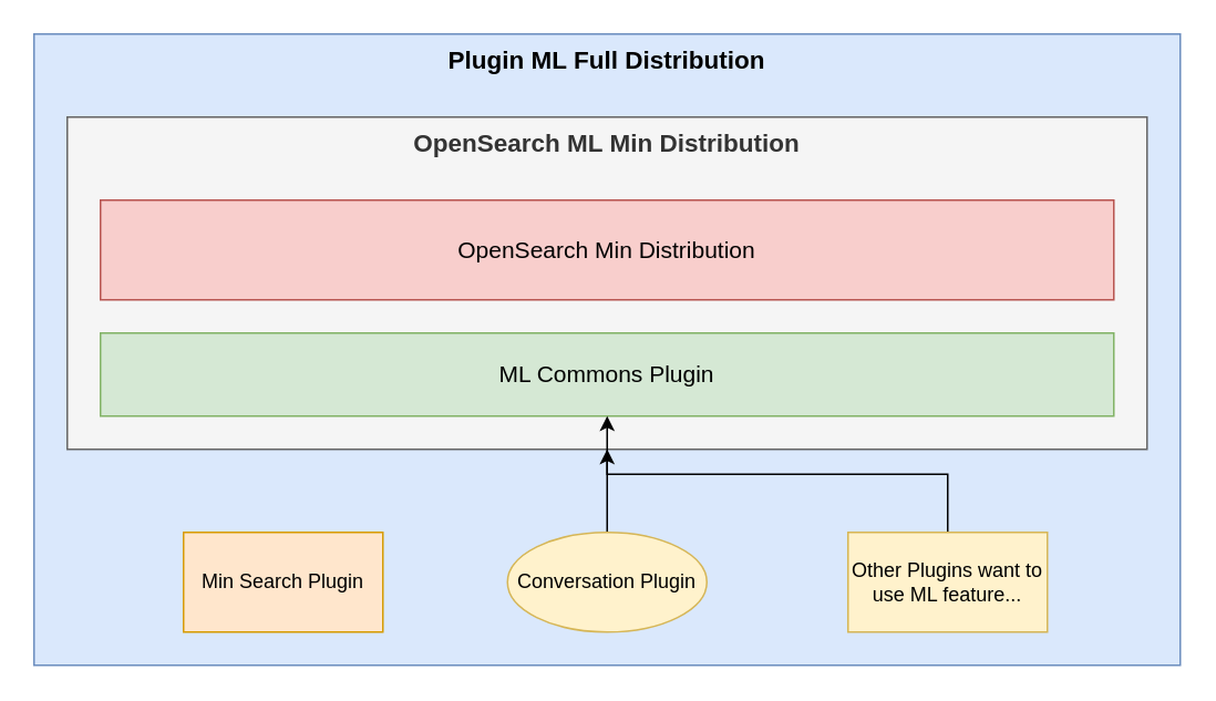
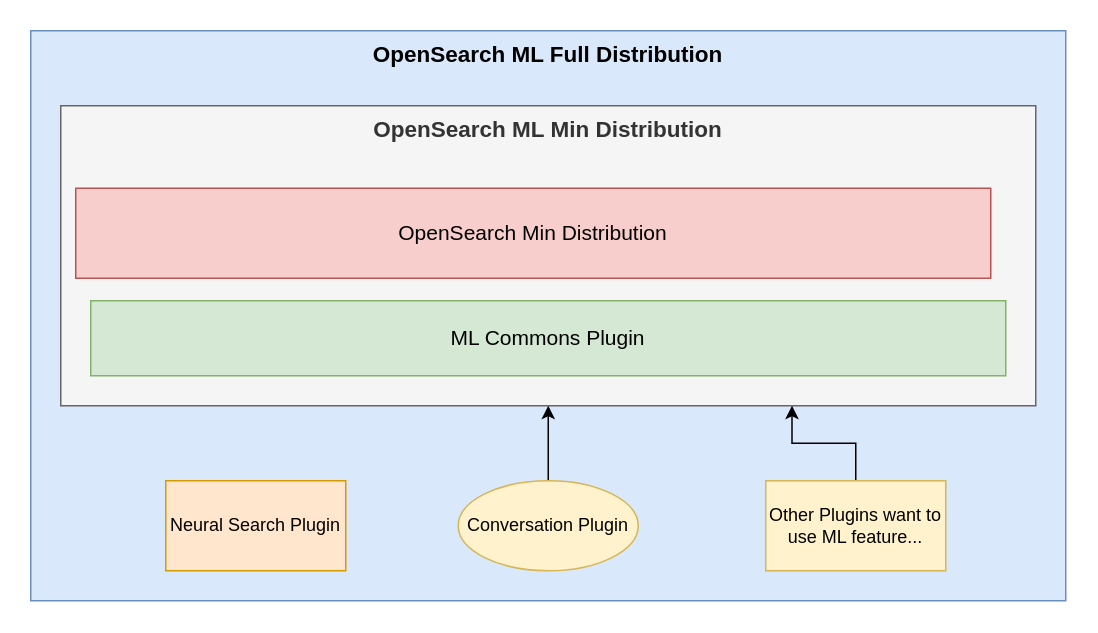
- <mxCell id="2" value="&lt;b&gt;&lt;font style=&quot;font-size: 15px;&quot;&gt;Plugin ML Full Distribution&lt;/font&gt;&lt;/b&gt;" style="rounded=0;whiteSpace=wrap;html=1;horizontal=1;verticalAlign=top;fillColor=#dae8fc;strokeColor=#6c8ebf;" vertex="1" parent="1"><mxGeometry x="20" y="20" width="690" height="380" as="geometry" /></mxCell>
+ <mxCell id="2" value="&lt;b&gt;&lt;font style=&quot;font-size: 15px;&quot;&gt;OpenSearch ML Full Distribution&lt;/font&gt;&lt;/b&gt;" style="rounded=0;whiteSpace=wrap;html=1;horizontal=1;verticalAlign=top;fillColor=#dae8fc;strokeColor=#6c8ebf;" vertex="1" parent="1"><mxGeometry x="20" y="20" width="690" height="380" as="geometry" /></mxCell>
- <mxCell id="4" value="&lt;font style=&quot;font-size: 14px;&quot;&gt;OpenSearch Min Distribution&lt;/font&gt;" style="rounded=0;whiteSpace=wrap;html=1;fillColor=#f8cecc;strokeColor=#b85450;" vertex="1" parent="1"><mxGeometry x="60" y="120" width="610" height="60" as="geometry" /></mxCell>
+ <mxCell id="4" value="&lt;font style=&quot;font-size: 14px;&quot;&gt;OpenSearch Min Distribution&lt;/font&gt;" style="rounded=0;whiteSpace=wrap;html=1;fillColor=#f8cecc;strokeColor=#b85450;" vertex="1" parent="1"><mxGeometry x="50" y="125" width="610" height="60" as="geometry" /></mxCell>
- <mxCell id="9" style="edgeStyle=orthogonalEdgeStyle;rounded=0;orthogonalLoop=1;jettySize=auto;html=1;exitX=0.5;exitY=0;exitDx=0;exitDy=0;" edge="1" parent="1" source="10" target="5"><mxGeometry relative="1" as="geometry" /></mxCell>
+ <mxCell id="9" style="edgeStyle=orthogonalEdgeStyle;rounded=0;orthogonalLoop=1;jettySize=auto;html=1;exitX=0.5;exitY=0;exitDx=0;exitDy=0;entryX=0.75;entryY=1;entryDx=0;entryDy=0;" edge="1" parent="1" source="10" target="3"><mxGeometry relative="1" as="geometry" /></mxCell>
- <mxCell id="6" value="Min Search Plugin" style="rounded=0;whiteSpace=wrap;html=1;fillColor=#ffe6cc;strokeColor=#d79b00;" vertex="1" parent="1"><mxGeometry x="110" y="320" width="120" height="60" as="geometry" /></mxCell>
+ <mxCell id="6" value="Neural Search Plugin" style="rounded=0;whiteSpace=wrap;html=1;fillColor=#ffe6cc;strokeColor=#d79b00;" vertex="1" parent="1"><mxGeometry x="110" y="320" width="120" height="60" as="geometry" /></mxCell>
